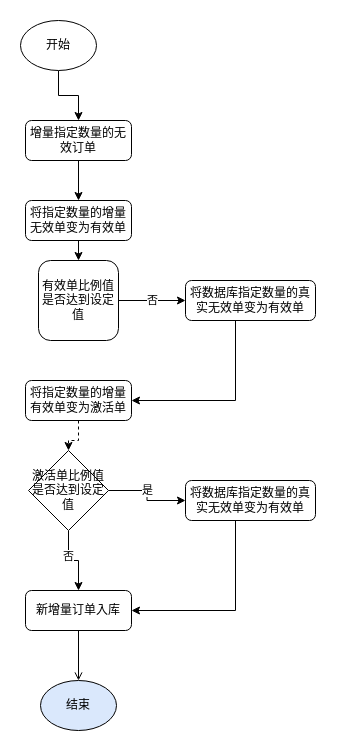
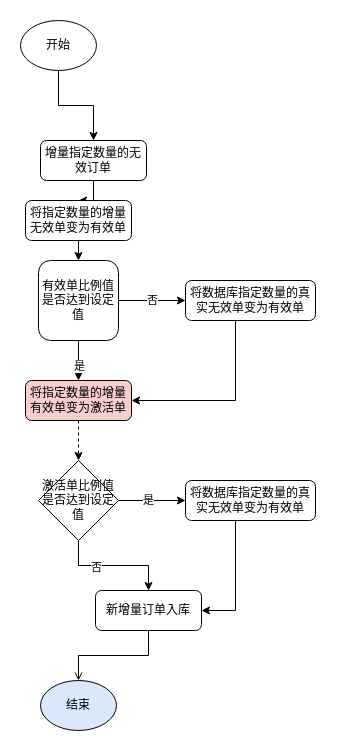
- <mxCell id="5" value="增量指定数量的无效订单" style="rounded=1;whiteSpace=wrap;html=1;" vertex="1" parent="1"><mxGeometry x="25" y="120" width="106" height="40" as="geometry" /></mxCell>
+ <mxCell id="5" value="增量指定数量的无效订单" style="rounded=1;whiteSpace=wrap;html=1;" vertex="1" parent="1"><mxGeometry x="40" y="140" width="106" height="40" as="geometry" /></mxCell>
+ <mxCell id="13" style="edgeStyle=orthogonalEdgeStyle;rounded=0;orthogonalLoop=1;jettySize=auto;html=1;entryX=0.5;entryY=0;entryDx=0;entryDy=0;" edge="1" parent="1" source="15" target="9"><mxGeometry relative="1" as="geometry" /></mxCell>
+ <mxCell id="14" value="是" style="edgeLabel;html=1;align=center;verticalAlign=middle;resizable=0;points=[];" vertex="1" connectable="0" parent="13"><mxGeometry x="0.26" relative="1" as="geometry"><mxPoint as="offset" /></mxGeometry></mxCell>
- <mxCell id="9" value="将指定数量的增量有效单变为激活单" style="rounded=1;whiteSpace=wrap;html=1;" vertex="1" parent="1"><mxGeometry x="25" y="380" width="106" height="40" as="geometry" /></mxCell>
+ <mxCell id="9" value="将指定数量的增量有效单变为激活单" style="rounded=1;whiteSpace=wrap;html=1;fillColor=#f8cecc;" vertex="1" parent="1"><mxGeometry x="25" y="380" width="106" height="40" as="geometry" /></mxCell>
- <mxCell id="22" value="激活单比例值是否达到设定值" style="rhombus;whiteSpace=wrap;html=1;" vertex="1" parent="1"><mxGeometry x="28" y="450" width="80" height="80" as="geometry" /></mxCell>
+ <mxCell id="22" value="激活单比例值是否达到设定值" style="rhombus;whiteSpace=wrap;html=1;" vertex="1" parent="1"><mxGeometry x="38" y="460" width="80" height="80" as="geometry" /></mxCell>
- <mxCell id="11" value="新增量订单入库" style="rounded=1;whiteSpace=wrap;html=1;" vertex="1" parent="1"><mxGeometry x="25" y="590" width="106" height="40" as="geometry" /></mxCell>
+ <mxCell id="11" value="新增量订单入库" style="rounded=1;whiteSpace=wrap;html=1;" vertex="1" parent="1"><mxGeometry x="95" y="590" width="106" height="40" as="geometry" /></mxCell>
